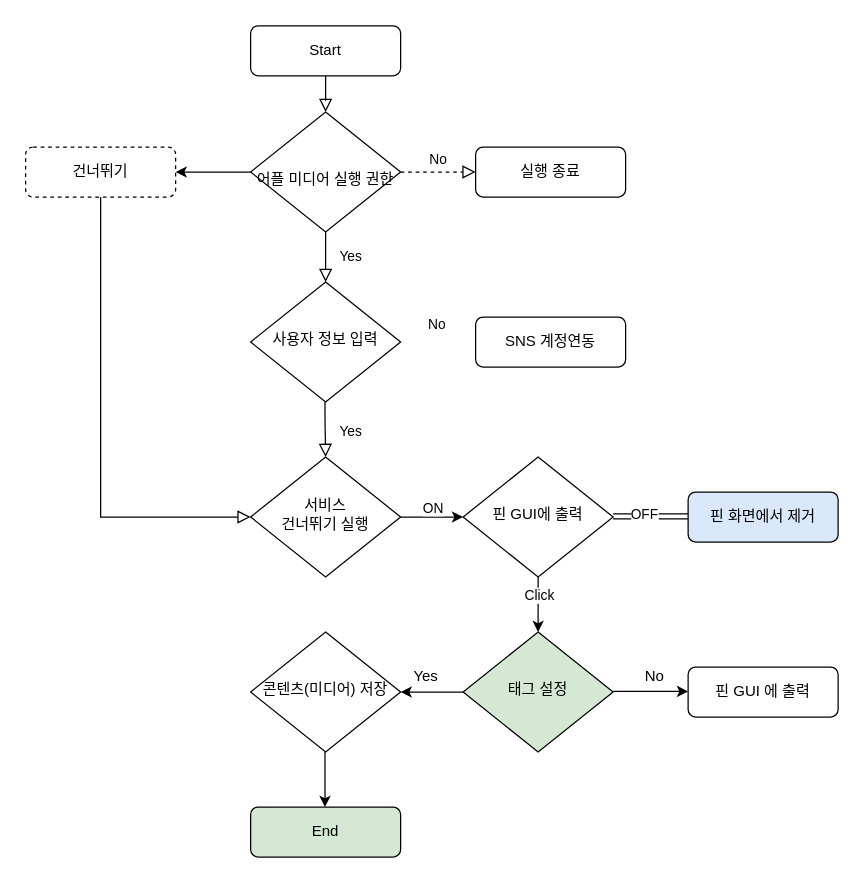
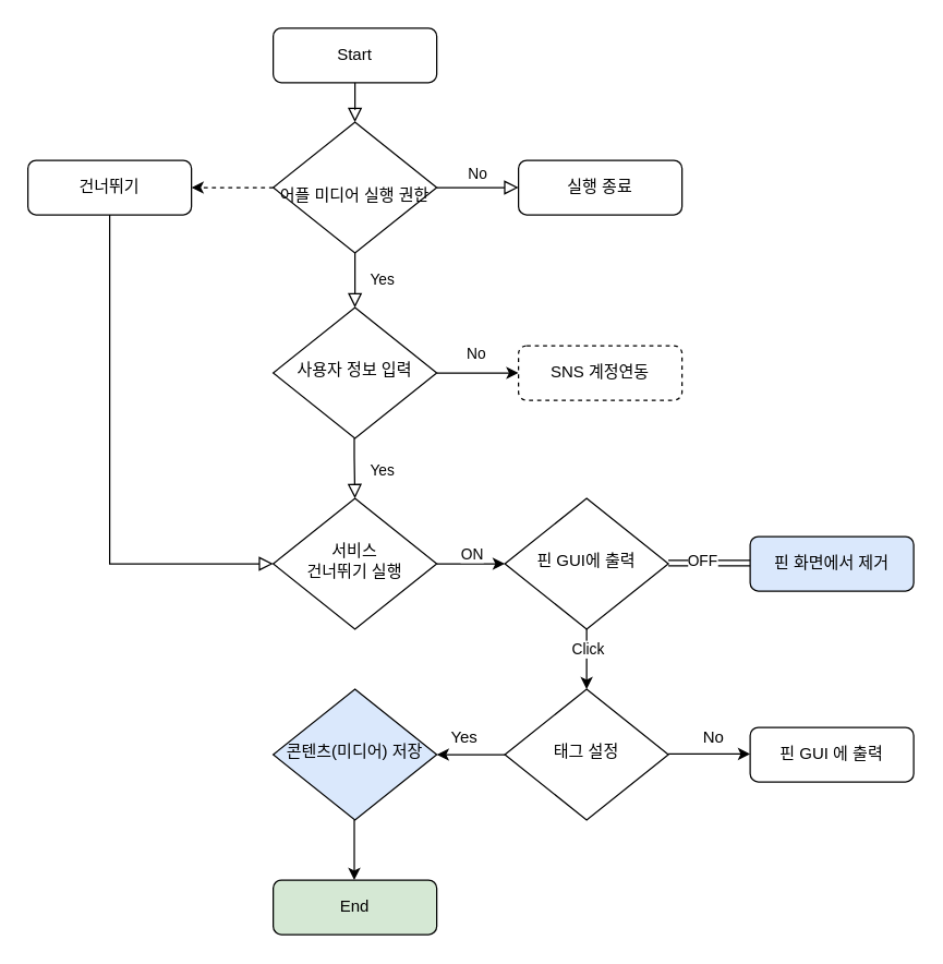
- <mxCell id="6" value="건너뛰기" style="rounded=1;whiteSpace=wrap;html=1;fontSize=12;glass=0;strokeWidth=1;shadow=0;dashed=1;" parent="1" vertex="1"><mxGeometry x="20" y="117" width="120" height="40" as="geometry" /></mxCell>
+ <mxCell id="6" value="건너뛰기" style="rounded=1;whiteSpace=wrap;html=1;fontSize=12;glass=0;strokeWidth=1;shadow=0;" parent="1" vertex="1"><mxGeometry x="20" y="117" width="120" height="40" as="geometry" /></mxCell>
- <mxCell id="16" value="" style="edgeStyle=orthogonalEdgeStyle;rounded=0;orthogonalLoop=1;jettySize=auto;html=1;" parent="1" source="17" target="6" edge="1"><mxGeometry relative="1" as="geometry" /></mxCell>
+ <mxCell id="16" value="" style="edgeStyle=orthogonalEdgeStyle;rounded=0;orthogonalLoop=1;jettySize=auto;html=1;dashed=1;" parent="1" source="17" target="6" edge="1"><mxGeometry relative="1" as="geometry" /></mxCell>
- <mxCell id="15" value="No" style="edgeStyle=orthogonalEdgeStyle;rounded=0;html=1;jettySize=auto;orthogonalLoop=1;fontSize=11;endArrow=block;endFill=0;endSize=8;strokeWidth=1;shadow=0;labelBackgroundColor=none;dashed=1;" parent="1" source="17" target="18" edge="1"><mxGeometry y="10" relative="1" as="geometry"><mxPoint as="offset" /></mxGeometry></mxCell>
+ <mxCell id="15" value="No" style="edgeStyle=orthogonalEdgeStyle;rounded=0;html=1;jettySize=auto;orthogonalLoop=1;fontSize=11;endArrow=block;endFill=0;endSize=8;strokeWidth=1;shadow=0;labelBackgroundColor=none;" parent="1" source="17" target="18" edge="1"><mxGeometry y="10" relative="1" as="geometry"><mxPoint as="offset" /></mxGeometry></mxCell>
+ <mxCell id="4" value="" style="edgeStyle=orthogonalEdgeStyle;rounded=0;orthogonalLoop=1;jettySize=auto;html=1;" parent="1" source="5" target="20" edge="1"><mxGeometry relative="1" as="geometry" /></mxCell>
- <mxCell id="20" value="SNS 계정연동" style="rounded=1;whiteSpace=wrap;html=1;fontSize=12;glass=0;strokeWidth=1;shadow=0;" parent="1" vertex="1"><mxGeometry x="380" y="253" width="120" height="40" as="geometry" /></mxCell>
+ <mxCell id="20" value="SNS 계정연동" style="rounded=1;whiteSpace=wrap;html=1;fontSize=12;glass=0;strokeWidth=1;shadow=0;dashed=1;" parent="1" vertex="1"><mxGeometry x="380" y="253" width="120" height="40" as="geometry" /></mxCell>
- <mxCell id="30" value="콘텐츠(미디어) 저장" style="rhombus;whiteSpace=wrap;html=1;shadow=0;fontFamily=Helvetica;fontSize=12;align=center;strokeWidth=1;spacing=6;spacingTop=-4;" parent="1" vertex="1"><mxGeometry x="200" y="505" width="120" height="96" as="geometry" /></mxCell>
+ <mxCell id="30" value="콘텐츠(미디어) 저장" style="rhombus;whiteSpace=wrap;html=1;shadow=0;fontFamily=Helvetica;fontSize=12;align=center;strokeWidth=1;spacing=6;spacingTop=-4;fillColor=#dae8fc;" parent="1" vertex="1"><mxGeometry x="200" y="505" width="120" height="96" as="geometry" /></mxCell>
- <mxCell id="24" value="태그 설정" style="rhombus;whiteSpace=wrap;html=1;shadow=0;fontFamily=Helvetica;fontSize=12;align=center;strokeWidth=1;spacing=6;spacingTop=-4;fillColor=#d5e8d4;" parent="1" vertex="1"><mxGeometry x="370" y="505" width="120" height="96" as="geometry" /></mxCell>
+ <mxCell id="24" value="태그 설정" style="rhombus;whiteSpace=wrap;html=1;shadow=0;fontFamily=Helvetica;fontSize=12;align=center;strokeWidth=1;spacing=6;spacingTop=-4;" parent="1" vertex="1"><mxGeometry x="370" y="505" width="120" height="96" as="geometry" /></mxCell>
